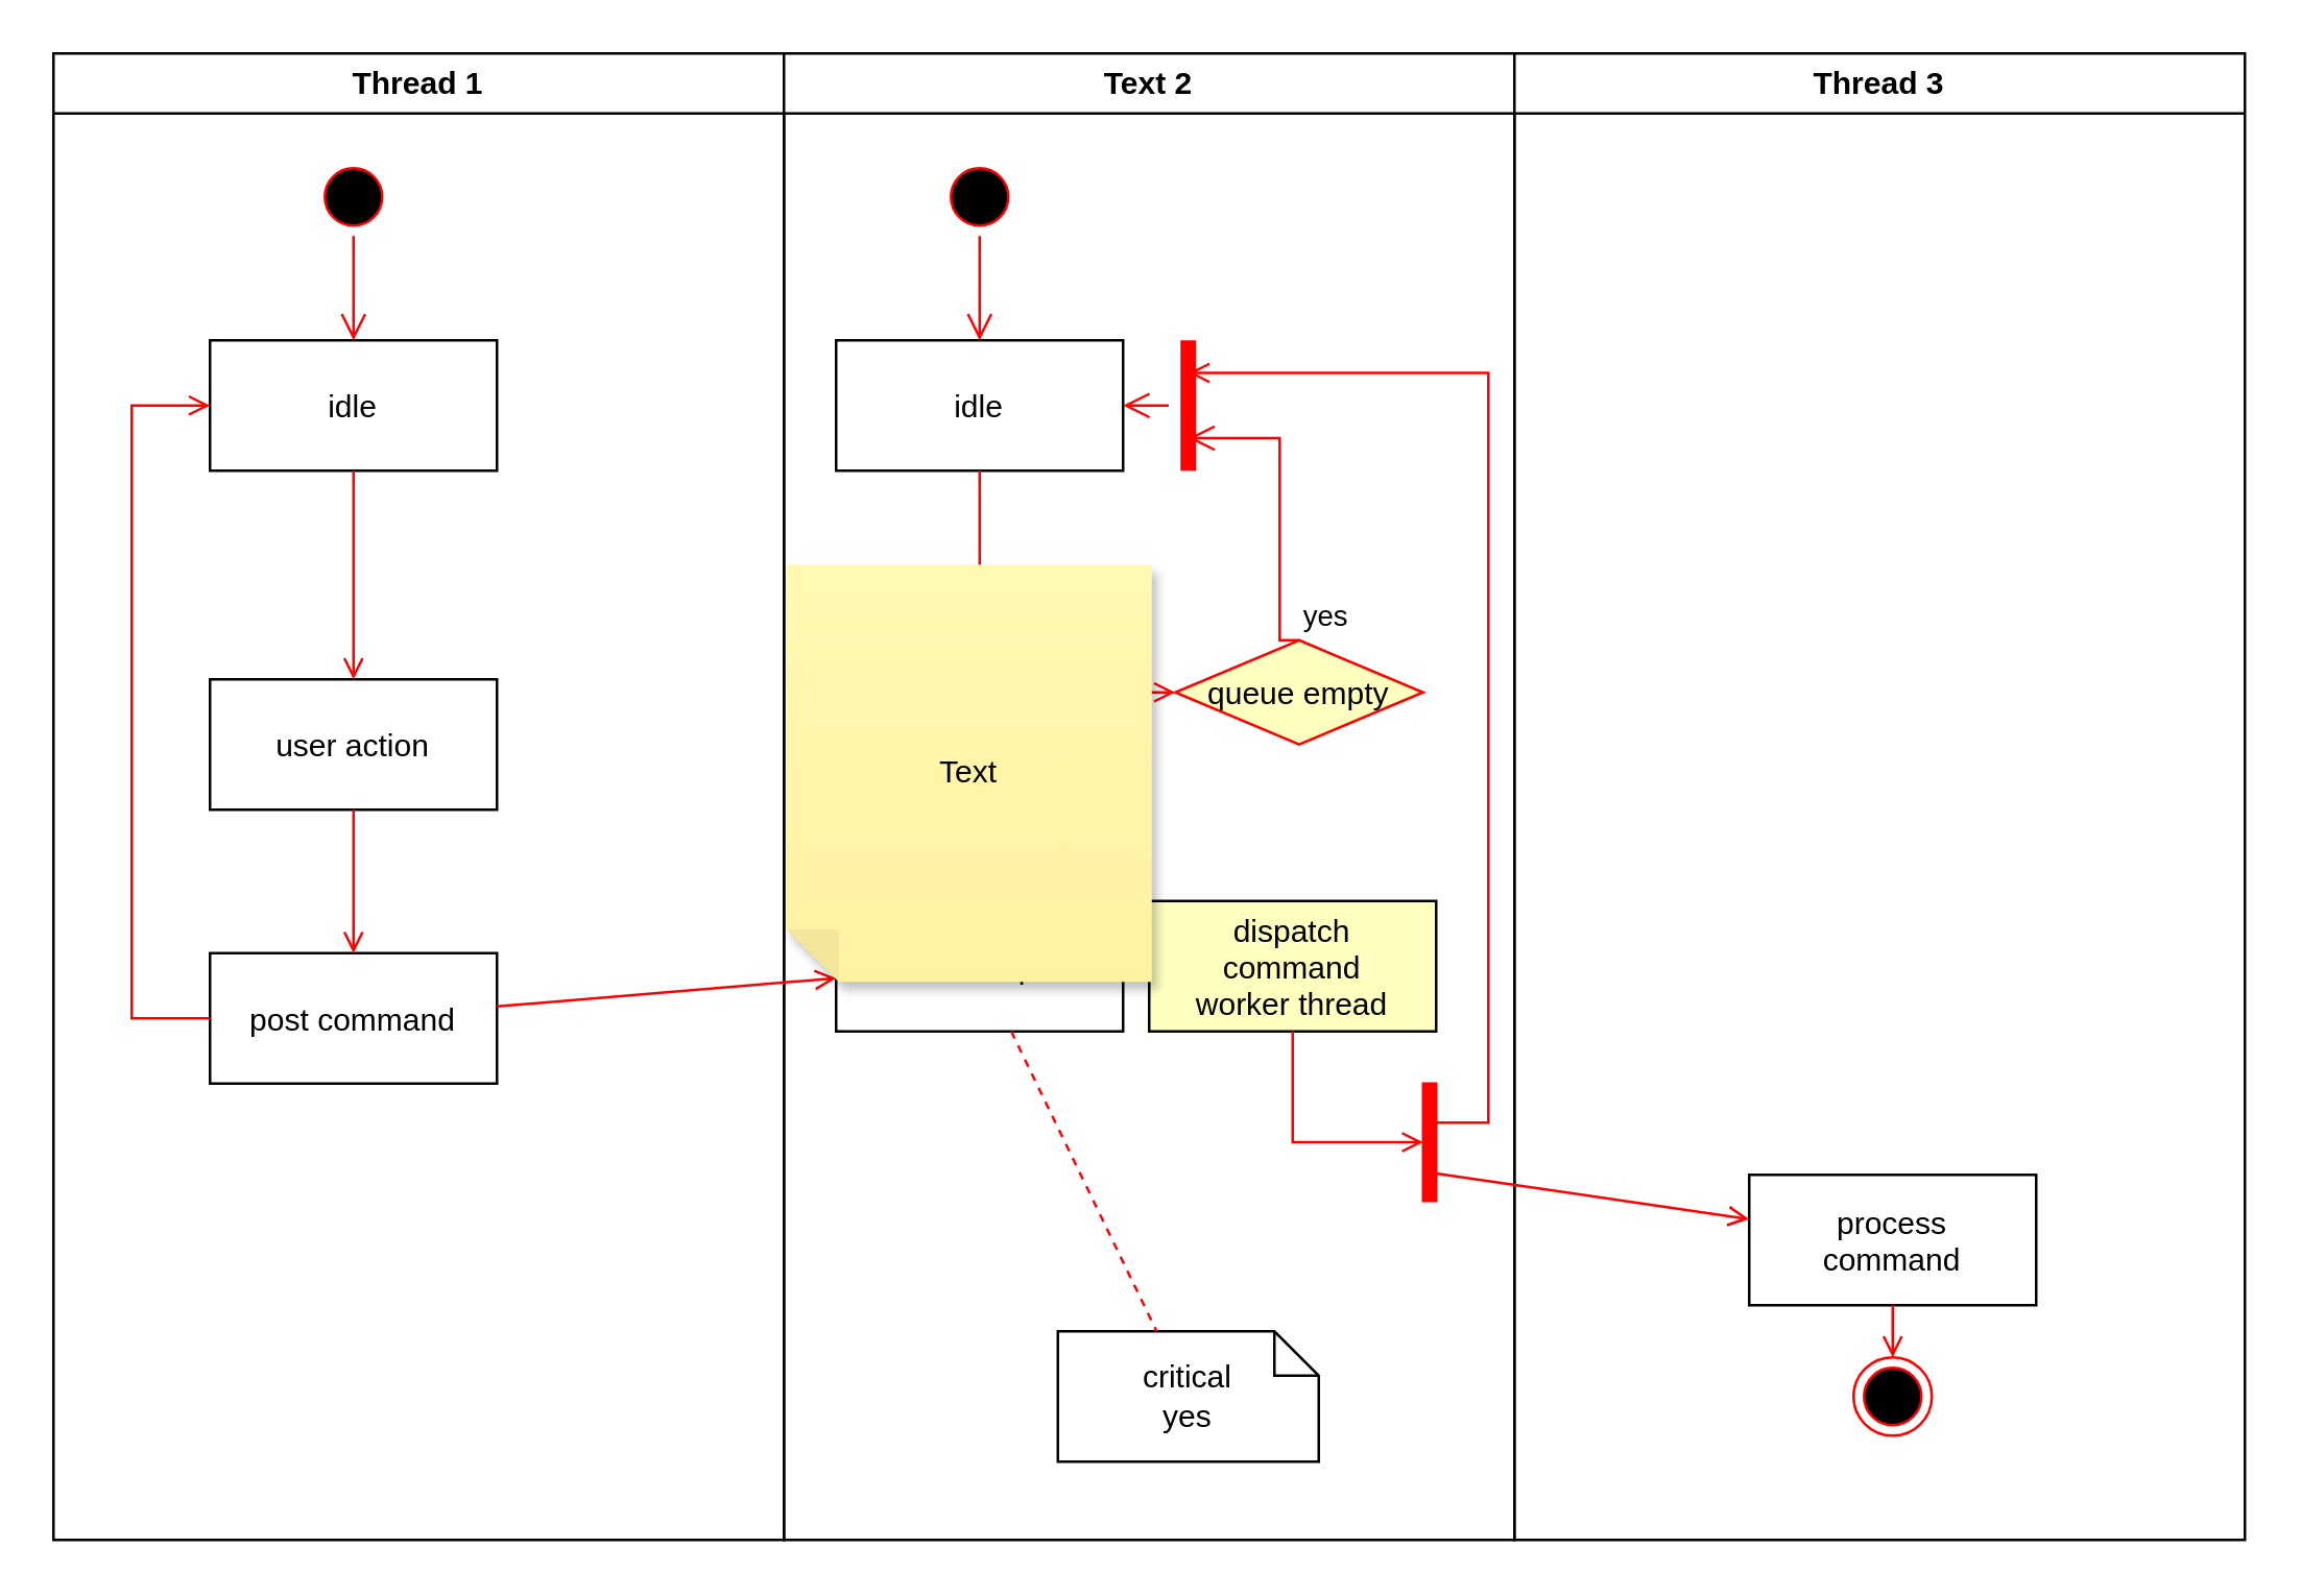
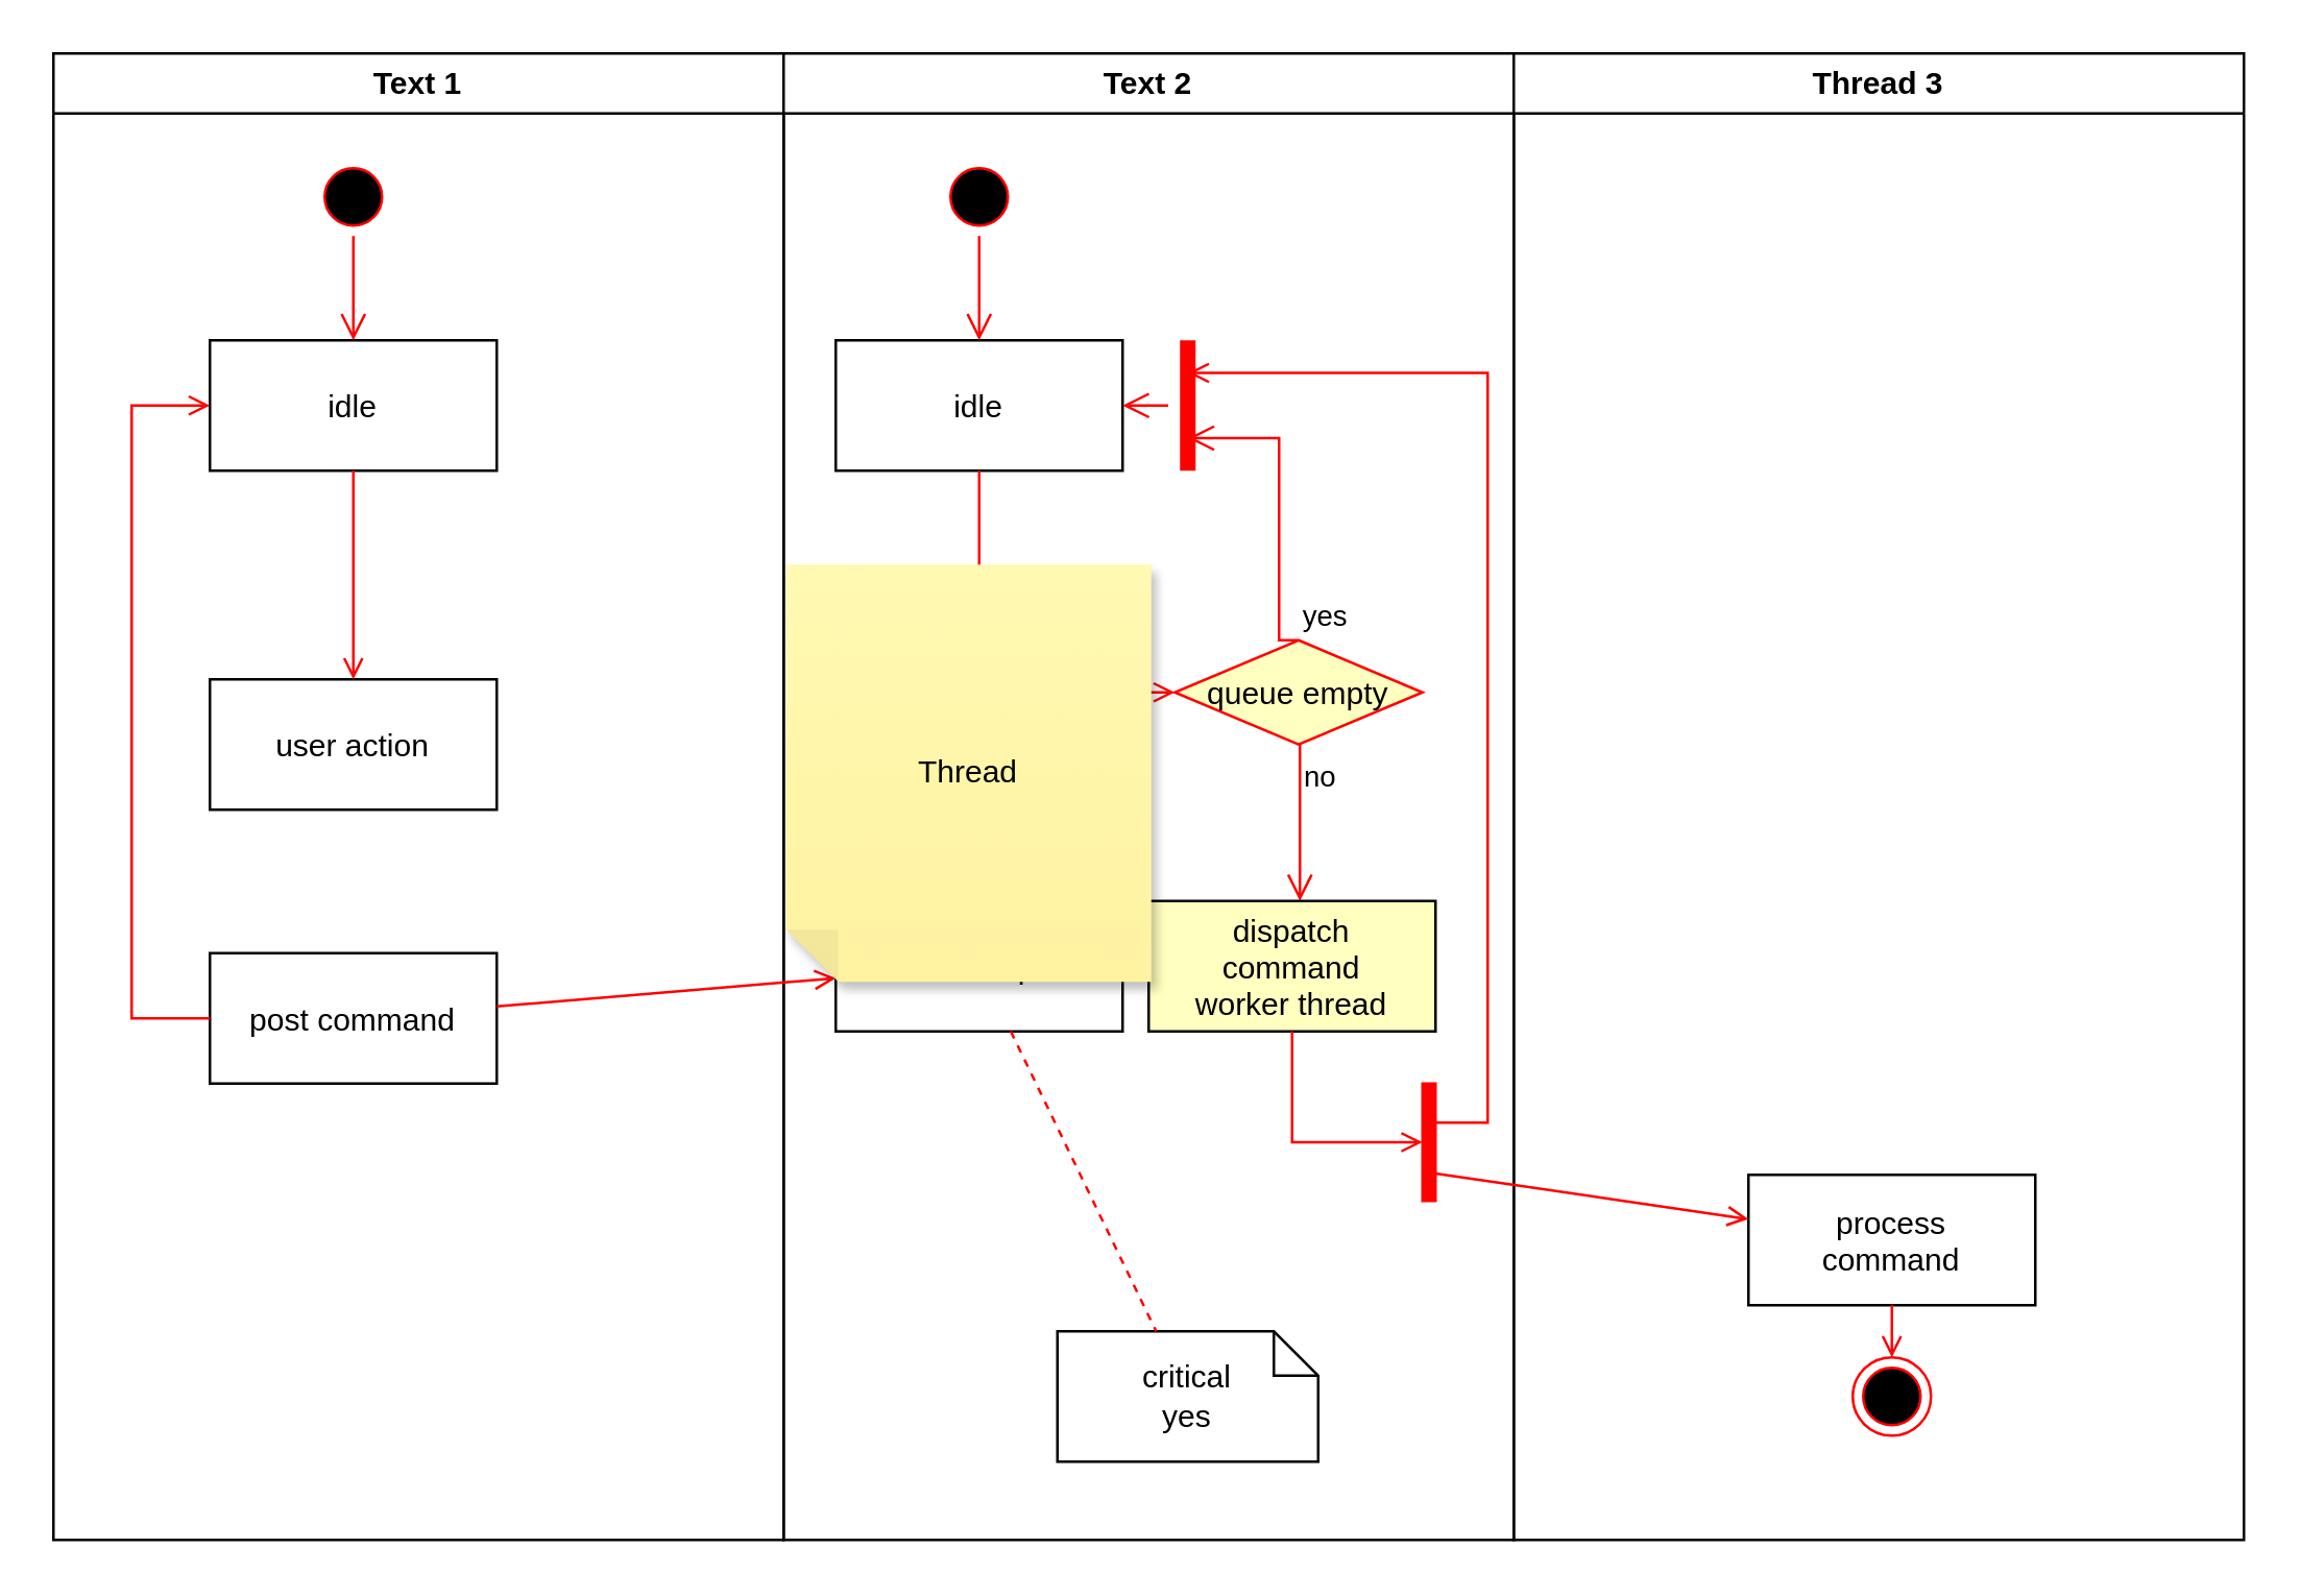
- <mxCell id="2" value="Thread 1" style="swimlane;whiteSpace=wrap;hachureGap=4;" vertex="1" parent="1"><mxGeometry x="20" y="20" width="280" height="570" as="geometry" /></mxCell>
+ <mxCell id="2" value="Text 1" style="swimlane;whiteSpace=wrap;hachureGap=4;" vertex="1" parent="1"><mxGeometry x="20" y="20" width="280" height="570" as="geometry" /></mxCell>
- <mxCell id="38" value="Text" style="text;strokeColor=none;fillColor=none;html=1;align=center;verticalAlign=middle;whiteSpace=wrap;rounded=0;hachureGap=4;" vertex="1" parent="1"><mxGeometry x="341" y="281" width="60" height="30" as="geometry" /></mxCell>
+ <mxCell id="38" value="Thread" style="text;strokeColor=none;fillColor=none;html=1;align=center;verticalAlign=middle;whiteSpace=wrap;rounded=0;hachureGap=4;" vertex="1" parent="1"><mxGeometry x="341" y="281" width="60" height="30" as="geometry" /></mxCell>
+ <mxCell id="21" value="no" style="edgeStyle=elbowEdgeStyle;elbow=horizontal;align=left;verticalAlign=top;endArrow=open;endSize=8;strokeColor=#FF0000;endFill=1;rounded=0" edge="1" parent="11" source="19" target="25"><mxGeometry x="-1" relative="1" as="geometry"><mxPoint x="190" y="305" as="targetPoint" /></mxGeometry></mxCell>
- <mxCell id="9" value="" style="endArrow=open;strokeColor=#FF0000;endFill=1;rounded=0" edge="1" parent="2" source="6" target="8"><mxGeometry relative="1" as="geometry" /></mxCell>
